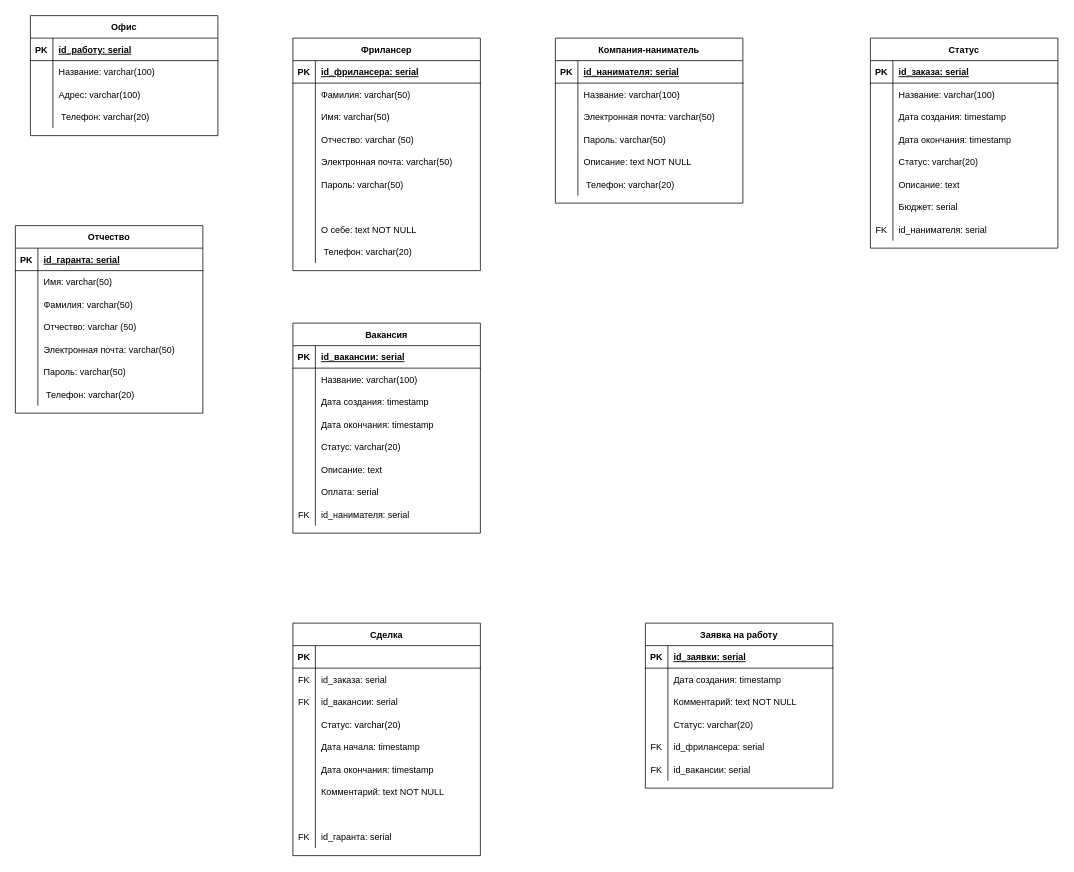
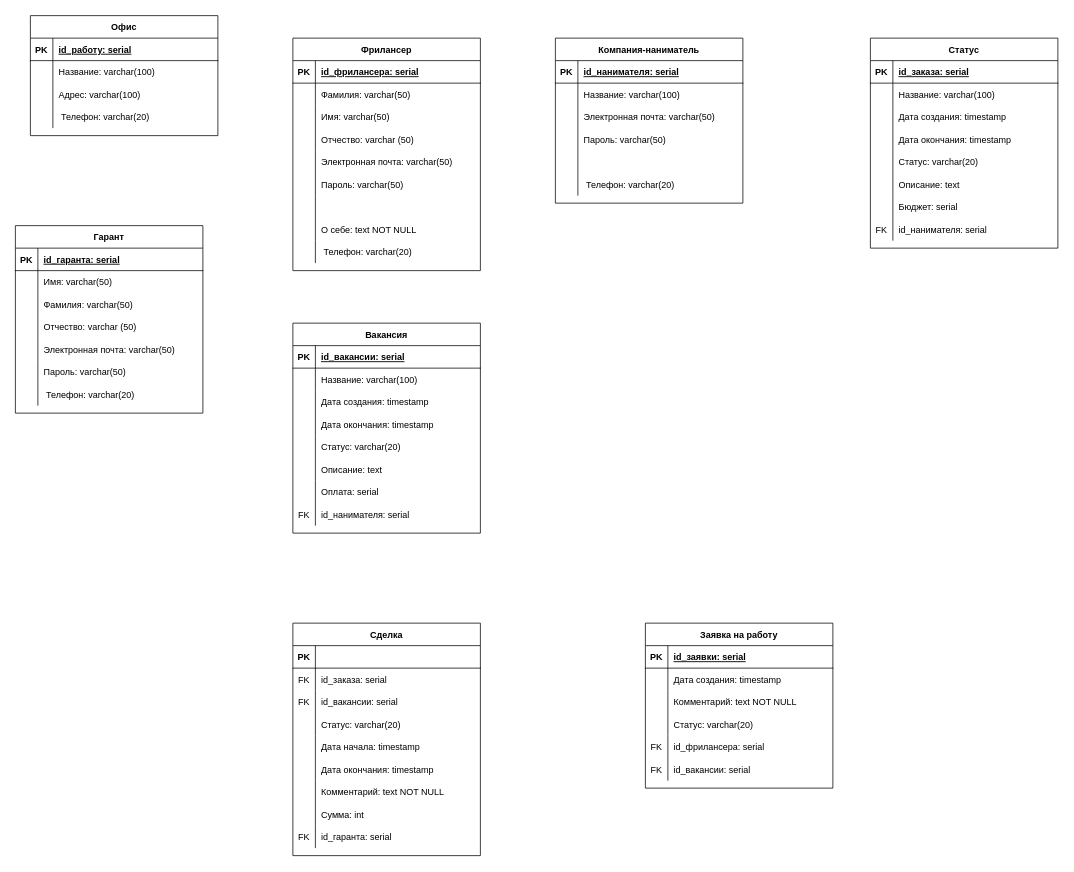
- <mxCell id="17" value="Описание: text NOT NULL" style="shape=partialRectangle;overflow=hidden;connectable=0;fillColor=none;top=0;left=0;bottom=0;right=0;align=left;spacingLeft=6;" vertex="1" parent="15"><mxGeometry x="30" width="220" height="30" as="geometry"><mxRectangle width="220" height="30" as="alternateBounds" /></mxGeometry></mxCell>
- <mxCell id="80" value="Отчество" style="shape=table;startSize=30;container=1;collapsible=1;childLayout=tableLayout;fixedRows=1;rowLines=0;fontStyle=1;align=center;resizeLast=1;" vertex="1" parent="1"><mxGeometry x="20" width="250" height="250" as="geometry" y="300" /></mxCell>
+ <mxCell id="80" value="Гарант" style="shape=table;startSize=30;container=1;collapsible=1;childLayout=tableLayout;fixedRows=1;rowLines=0;fontStyle=1;align=center;resizeLast=1;" vertex="1" parent="1"><mxGeometry x="20" width="250" height="250" as="geometry" y="300" /></mxCell>
+ <mxCell id="63" value="Сумма: int" style="shape=partialRectangle;overflow=hidden;connectable=0;fillColor=none;top=0;left=0;bottom=0;right=0;align=left;spacingLeft=6;" vertex="1" parent="61"><mxGeometry x="30" width="220" height="30" as="geometry"><mxRectangle width="220" height="30" as="alternateBounds" /></mxGeometry></mxCell>
